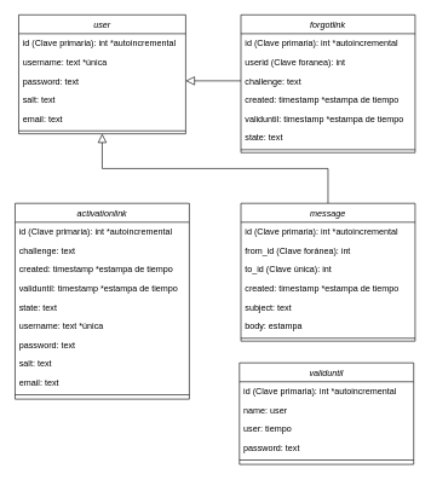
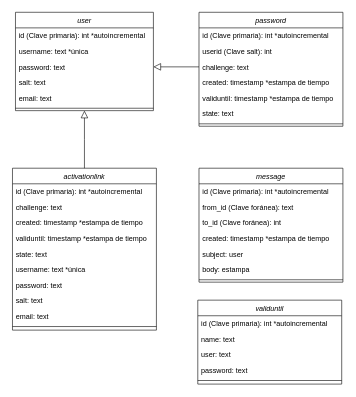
- <mxCell id="11" value="forgotlink" style="swimlane;fontStyle=2;align=center;verticalAlign=top;childLayout=stackLayout;horizontal=1;startSize=26;horizontalStack=0;resizeParent=1;resizeLast=0;collapsible=1;marginBottom=0;rounded=0;shadow=0;strokeWidth=1;" vertex="1" parent="1"><mxGeometry x="331" y="20" width="240" height="190" as="geometry"><mxRectangle x="230" y="140" width="160" height="26" as="alternateBounds" /></mxGeometry></mxCell>
+ <mxCell id="11" value="password" style="swimlane;fontStyle=2;align=center;verticalAlign=top;childLayout=stackLayout;horizontal=1;startSize=26;horizontalStack=0;resizeParent=1;resizeLast=0;collapsible=1;marginBottom=0;rounded=0;shadow=0;strokeWidth=1;" vertex="1" parent="1"><mxGeometry x="331" y="20" width="240" height="190" as="geometry"><mxRectangle x="230" y="140" width="160" height="26" as="alternateBounds" /></mxGeometry></mxCell>
- <mxCell id="13" value="userid (Clave foranea): int" style="text;align=left;verticalAlign=top;spacingLeft=4;spacingRight=4;overflow=hidden;rotatable=0;points=[[0,0.5],[1,0.5]];portConstraint=eastwest;rounded=0;shadow=0;html=0;" vertex="1" parent="11"><mxGeometry y="52" width="240" height="26" as="geometry" /></mxCell>
+ <mxCell id="13" value="userid (Clave salt): int" style="text;align=left;verticalAlign=top;spacingLeft=4;spacingRight=4;overflow=hidden;rotatable=0;points=[[0,0.5],[1,0.5]];portConstraint=eastwest;rounded=0;shadow=0;html=0;" vertex="1" parent="11"><mxGeometry y="52" width="240" height="26" as="geometry" /></mxCell>
- <mxCell id="9" value="" style="endArrow=block;endSize=10;endFill=0;shadow=0;strokeWidth=1;rounded=0;edgeStyle=elbowEdgeStyle;elbow=vertical;exitX=0.5;exitY=0;exitDx=0;exitDy=0;" parent="1" source="30" target="2" edge="1"><mxGeometry width="160" relative="1" as="geometry"><mxPoint x="41" y="270" as="sourcePoint" /><mxPoint x="41" y="113" as="targetPoint" /></mxGeometry></mxCell>
+ <mxCell id="44" value="" style="endArrow=block;endSize=10;endFill=0;shadow=0;strokeWidth=1;rounded=0;edgeStyle=elbowEdgeStyle;elbow=vertical;exitX=0.5;exitY=0;exitDx=0;exitDy=0;entryX=0.5;entryY=1;entryDx=0;entryDy=0;" edge="1" parent="1" source="19" target="2"><mxGeometry width="160" relative="1" as="geometry"><mxPoint x="341" y="121" as="sourcePoint" /><mxPoint x="265" y="121" as="targetPoint" /></mxGeometry></mxCell>
- <mxCell id="32" value="from_id (Clave foránea): int" style="text;align=left;verticalAlign=top;spacingLeft=4;spacingRight=4;overflow=hidden;rotatable=0;points=[[0,0.5],[1,0.5]];portConstraint=eastwest;rounded=0;shadow=0;html=0;" vertex="1" parent="30"><mxGeometry y="52" width="240" height="26" as="geometry" /></mxCell>
+ <mxCell id="32" value="from_id (Clave foránea): text" style="text;align=left;verticalAlign=top;spacingLeft=4;spacingRight=4;overflow=hidden;rotatable=0;points=[[0,0.5],[1,0.5]];portConstraint=eastwest;rounded=0;shadow=0;html=0;" vertex="1" parent="30"><mxGeometry y="52" width="240" height="26" as="geometry" /></mxCell>
- <mxCell id="33" value="to_id (Clave única): int" style="text;align=left;verticalAlign=top;spacingLeft=4;spacingRight=4;overflow=hidden;rotatable=0;points=[[0,0.5],[1,0.5]];portConstraint=eastwest;rounded=0;shadow=0;html=0;" vertex="1" parent="30"><mxGeometry y="78" width="240" height="26" as="geometry" /></mxCell>
+ <mxCell id="33" value="to_id (Clave foránea): int" style="text;align=left;verticalAlign=top;spacingLeft=4;spacingRight=4;overflow=hidden;rotatable=0;points=[[0,0.5],[1,0.5]];portConstraint=eastwest;rounded=0;shadow=0;html=0;" vertex="1" parent="30"><mxGeometry y="78" width="240" height="26" as="geometry" /></mxCell>
- <mxCell id="35" value="subject: text" style="text;align=left;verticalAlign=top;spacingLeft=4;spacingRight=4;overflow=hidden;rotatable=0;points=[[0,0.5],[1,0.5]];portConstraint=eastwest;rounded=0;shadow=0;html=0;" vertex="1" parent="30"><mxGeometry y="130" width="240" height="26" as="geometry" /></mxCell>
+ <mxCell id="35" value="subject: user" style="text;align=left;verticalAlign=top;spacingLeft=4;spacingRight=4;overflow=hidden;rotatable=0;points=[[0,0.5],[1,0.5]];portConstraint=eastwest;rounded=0;shadow=0;html=0;" vertex="1" parent="30"><mxGeometry y="130" width="240" height="26" as="geometry" /></mxCell>
- <mxCell id="40" value="name: user" style="text;align=left;verticalAlign=top;spacingLeft=4;spacingRight=4;overflow=hidden;rotatable=0;points=[[0,0.5],[1,0.5]];portConstraint=eastwest;rounded=0;shadow=0;html=0;" vertex="1" parent="38"><mxGeometry y="52" width="240" height="26" as="geometry" /></mxCell>
+ <mxCell id="40" value="name: text" style="text;align=left;verticalAlign=top;spacingLeft=4;spacingRight=4;overflow=hidden;rotatable=0;points=[[0,0.5],[1,0.5]];portConstraint=eastwest;rounded=0;shadow=0;html=0;" vertex="1" parent="38"><mxGeometry y="52" width="240" height="26" as="geometry" /></mxCell>
- <mxCell id="41" value="user: tiempo" style="text;align=left;verticalAlign=top;spacingLeft=4;spacingRight=4;overflow=hidden;rotatable=0;points=[[0,0.5],[1,0.5]];portConstraint=eastwest;rounded=0;shadow=0;html=0;" vertex="1" parent="38"><mxGeometry y="78" width="240" height="26" as="geometry" /></mxCell>
+ <mxCell id="41" value="user: text" style="text;align=left;verticalAlign=top;spacingLeft=4;spacingRight=4;overflow=hidden;rotatable=0;points=[[0,0.5],[1,0.5]];portConstraint=eastwest;rounded=0;shadow=0;html=0;" vertex="1" parent="38"><mxGeometry y="78" width="240" height="26" as="geometry" /></mxCell>
